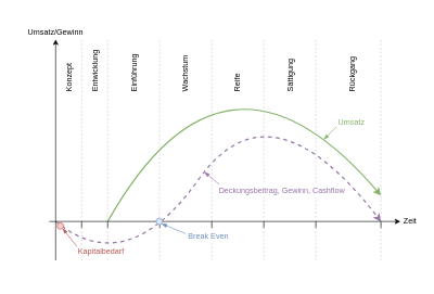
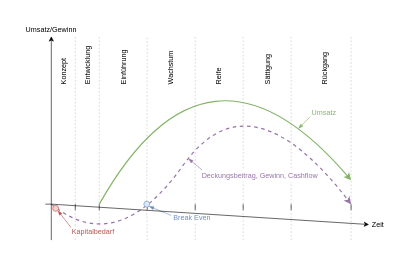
- <mxCell id="10" value="Zeit" style="text;html=1;align=center;verticalAlign=middle;whiteSpace=wrap;rounded=0;" parent="1" vertex="1"><mxGeometry x="615" y="325" width="30" height="30" as="geometry" /></mxCell>
+ <mxCell id="10" value="Zeit" style="text;html=1;align=center;verticalAlign=middle;whiteSpace=wrap;rounded=0;" parent="1" vertex="1"><mxGeometry x="615" y="360" width="30" height="30" as="geometry" /></mxCell>
